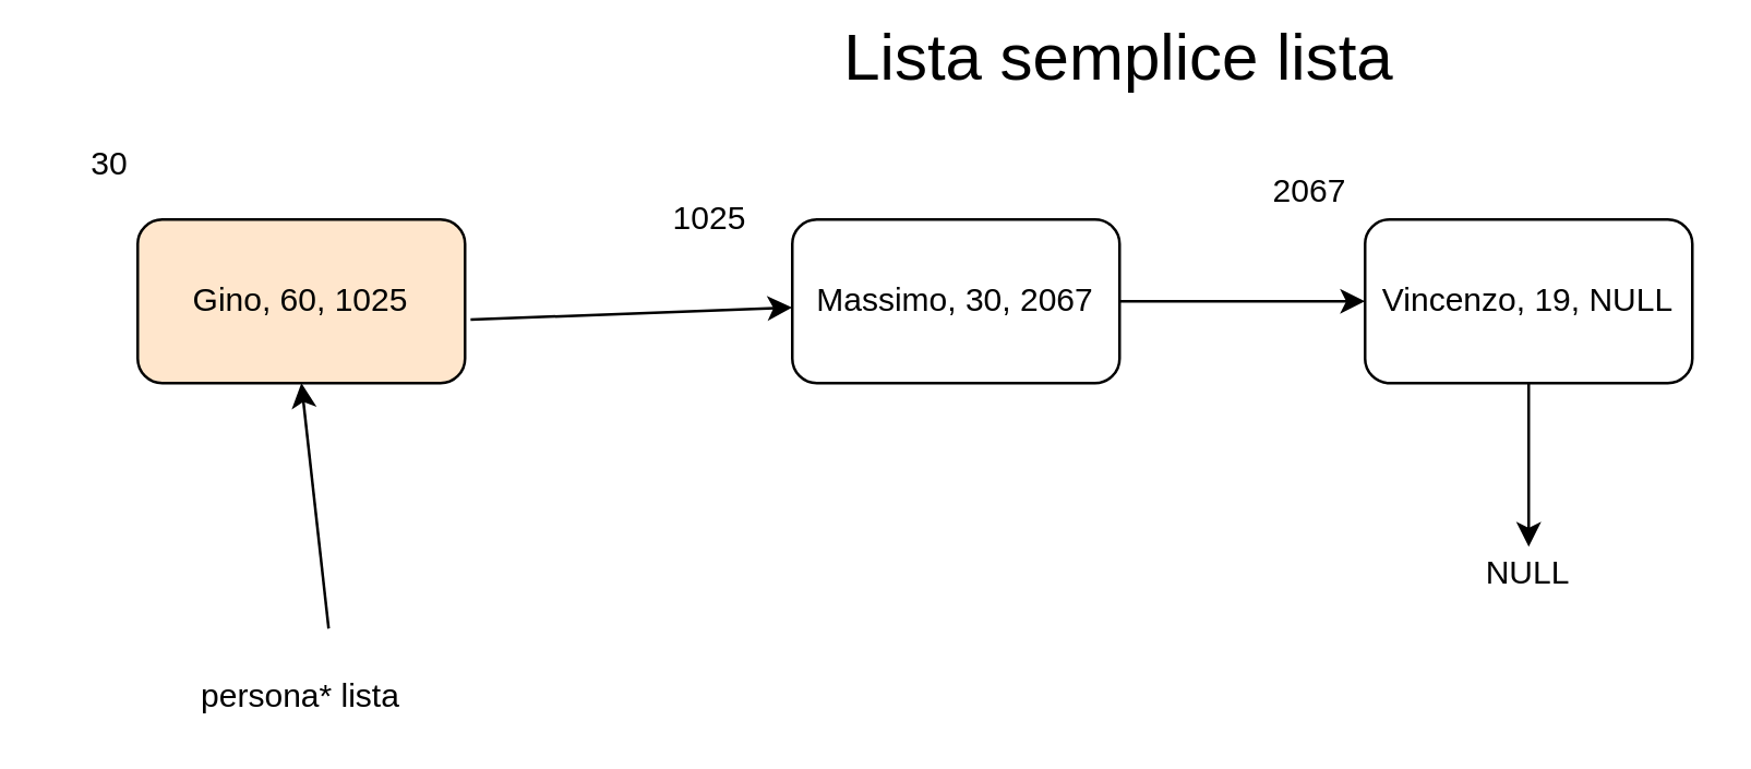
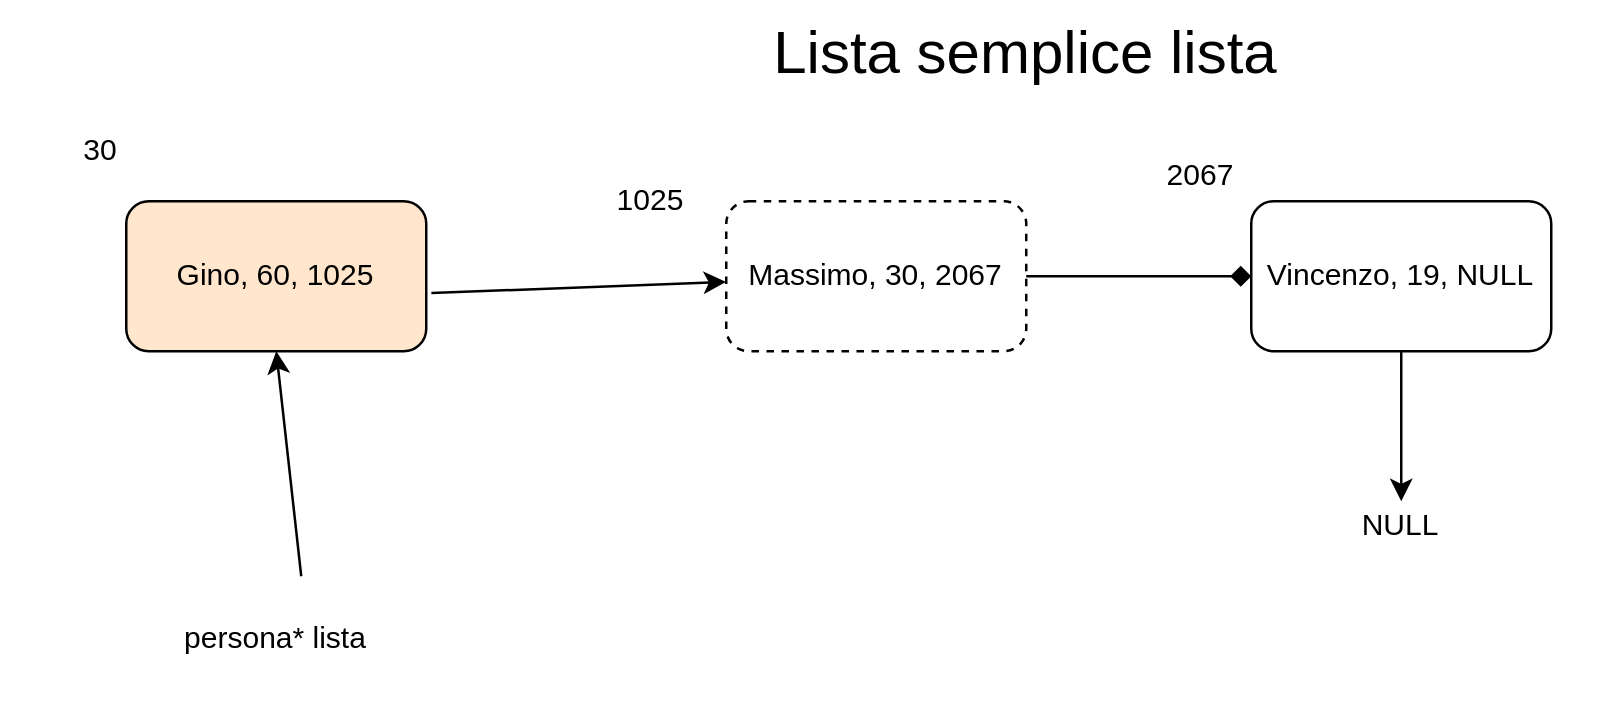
- <mxCell id="3" value="Massimo, 30, 2067" style="rounded=1;whiteSpace=wrap;html=1;" vertex="1" parent="1"><mxGeometry x="290" y="80" width="120" height="60" as="geometry" /></mxCell>
+ <mxCell id="3" value="Massimo, 30, 2067" style="rounded=1;whiteSpace=wrap;html=1;dashed=1;" vertex="1" parent="1"><mxGeometry x="290" y="80" width="120" height="60" as="geometry" /></mxCell>
- <mxCell id="9" value="" style="endArrow=classic;html=1;exitX=1;exitY=0.5;exitDx=0;exitDy=0;entryX=0;entryY=0.5;entryDx=0;entryDy=0;" edge="1" parent="1" source="3" target="6"><mxGeometry width="50" height="50" relative="1" as="geometry"><mxPoint x="420" y="140" as="sourcePoint" /><mxPoint x="470" y="90" as="targetPoint" /></mxGeometry></mxCell>
+ <mxCell id="9" value="" style="endArrow=diamond;html=1;exitX=1;exitY=0.5;exitDx=0;exitDy=0;entryX=0;entryY=0.5;entryDx=0;entryDy=0;" edge="1" parent="1" source="3" target="6"><mxGeometry width="50" height="50" relative="1" as="geometry"><mxPoint x="420" y="140" as="sourcePoint" /><mxPoint x="470" y="90" as="targetPoint" /></mxGeometry></mxCell>
